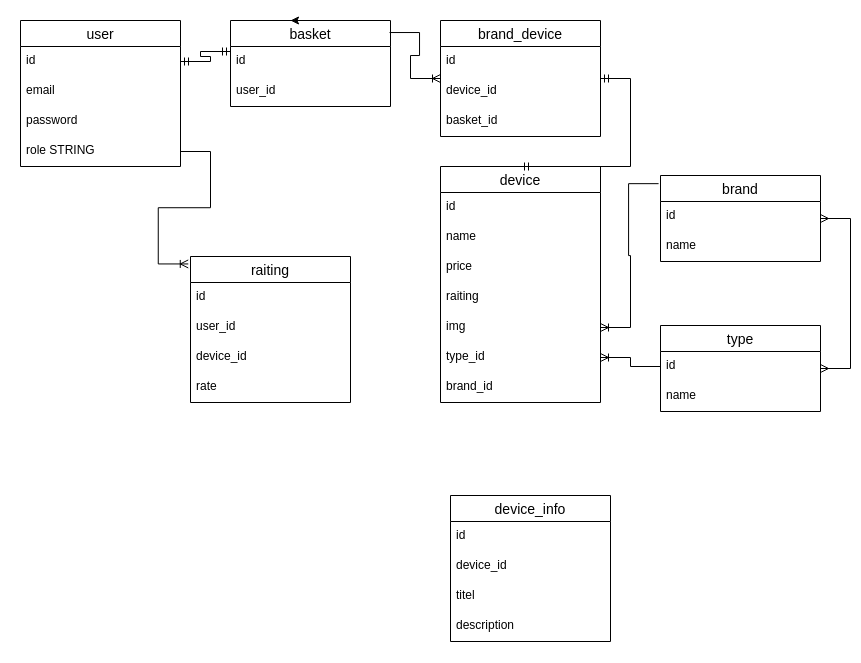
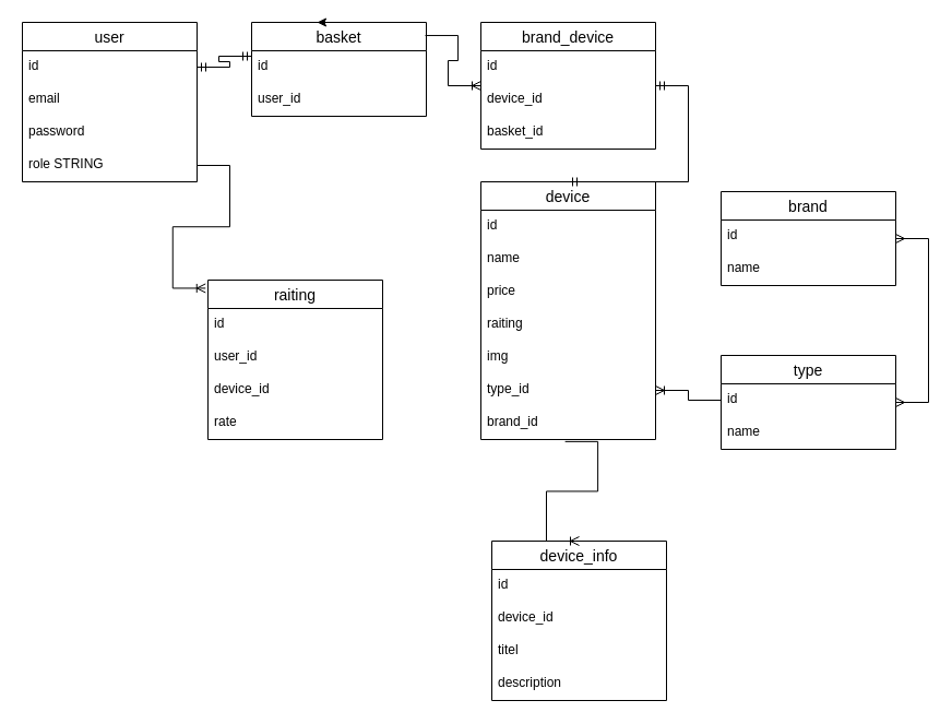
- <mxCell id="26" value="" style="edgeStyle=entityRelationEdgeStyle;fontSize=12;html=1;endArrow=ERoneToMany;rounded=0;entryX=1;entryY=0.5;entryDx=0;entryDy=0;exitX=-0.012;exitY=0.095;exitDx=0;exitDy=0;exitPerimeter=0;" edge="1" parent="1" source="22" target="16"><mxGeometry width="100" height="100" relative="1" as="geometry"><mxPoint x="370" y="375" as="sourcePoint" /><mxPoint x="470" y="275" as="targetPoint" /></mxGeometry></mxCell>
+ <mxCell id="33" value="" style="edgeStyle=entityRelationEdgeStyle;fontSize=12;html=1;endArrow=ERoneToMany;rounded=0;entryX=0.5;entryY=0;entryDx=0;entryDy=0;exitX=0.482;exitY=1.063;exitDx=0;exitDy=0;exitPerimeter=0;" edge="1" parent="1" source="18" target="28"><mxGeometry width="100" height="100" relative="1" as="geometry"><mxPoint x="370" y="375" as="sourcePoint" /><mxPoint x="470" y="275" as="targetPoint" /></mxGeometry></mxCell>
